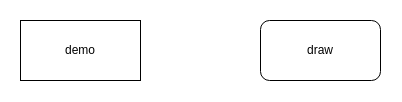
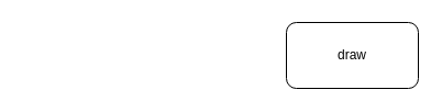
- <mxCell id="2" value="demo" style="rounded=0;whiteSpace=wrap;html=1;" parent="1" vertex="1"><mxGeometry x="20" y="20" width="120" height="60" as="geometry" /></mxCell>
